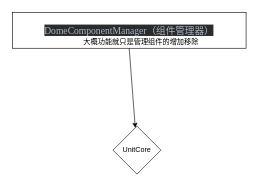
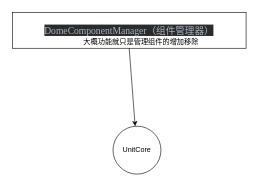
- <mxCell id="2" value="UnitCore" style="rhombus;whiteSpace=wrap;html=1;aspect=fixed;" parent="1" vertex="1"><mxGeometry x="188" y="210" width="80" height="80" as="geometry" /></mxCell>
+ <mxCell id="2" value="UnitCore" style="ellipse;whiteSpace=wrap;html=1;aspect=fixed;" parent="1" vertex="1"><mxGeometry x="188" y="210" width="80" height="80" as="geometry" /></mxCell>
